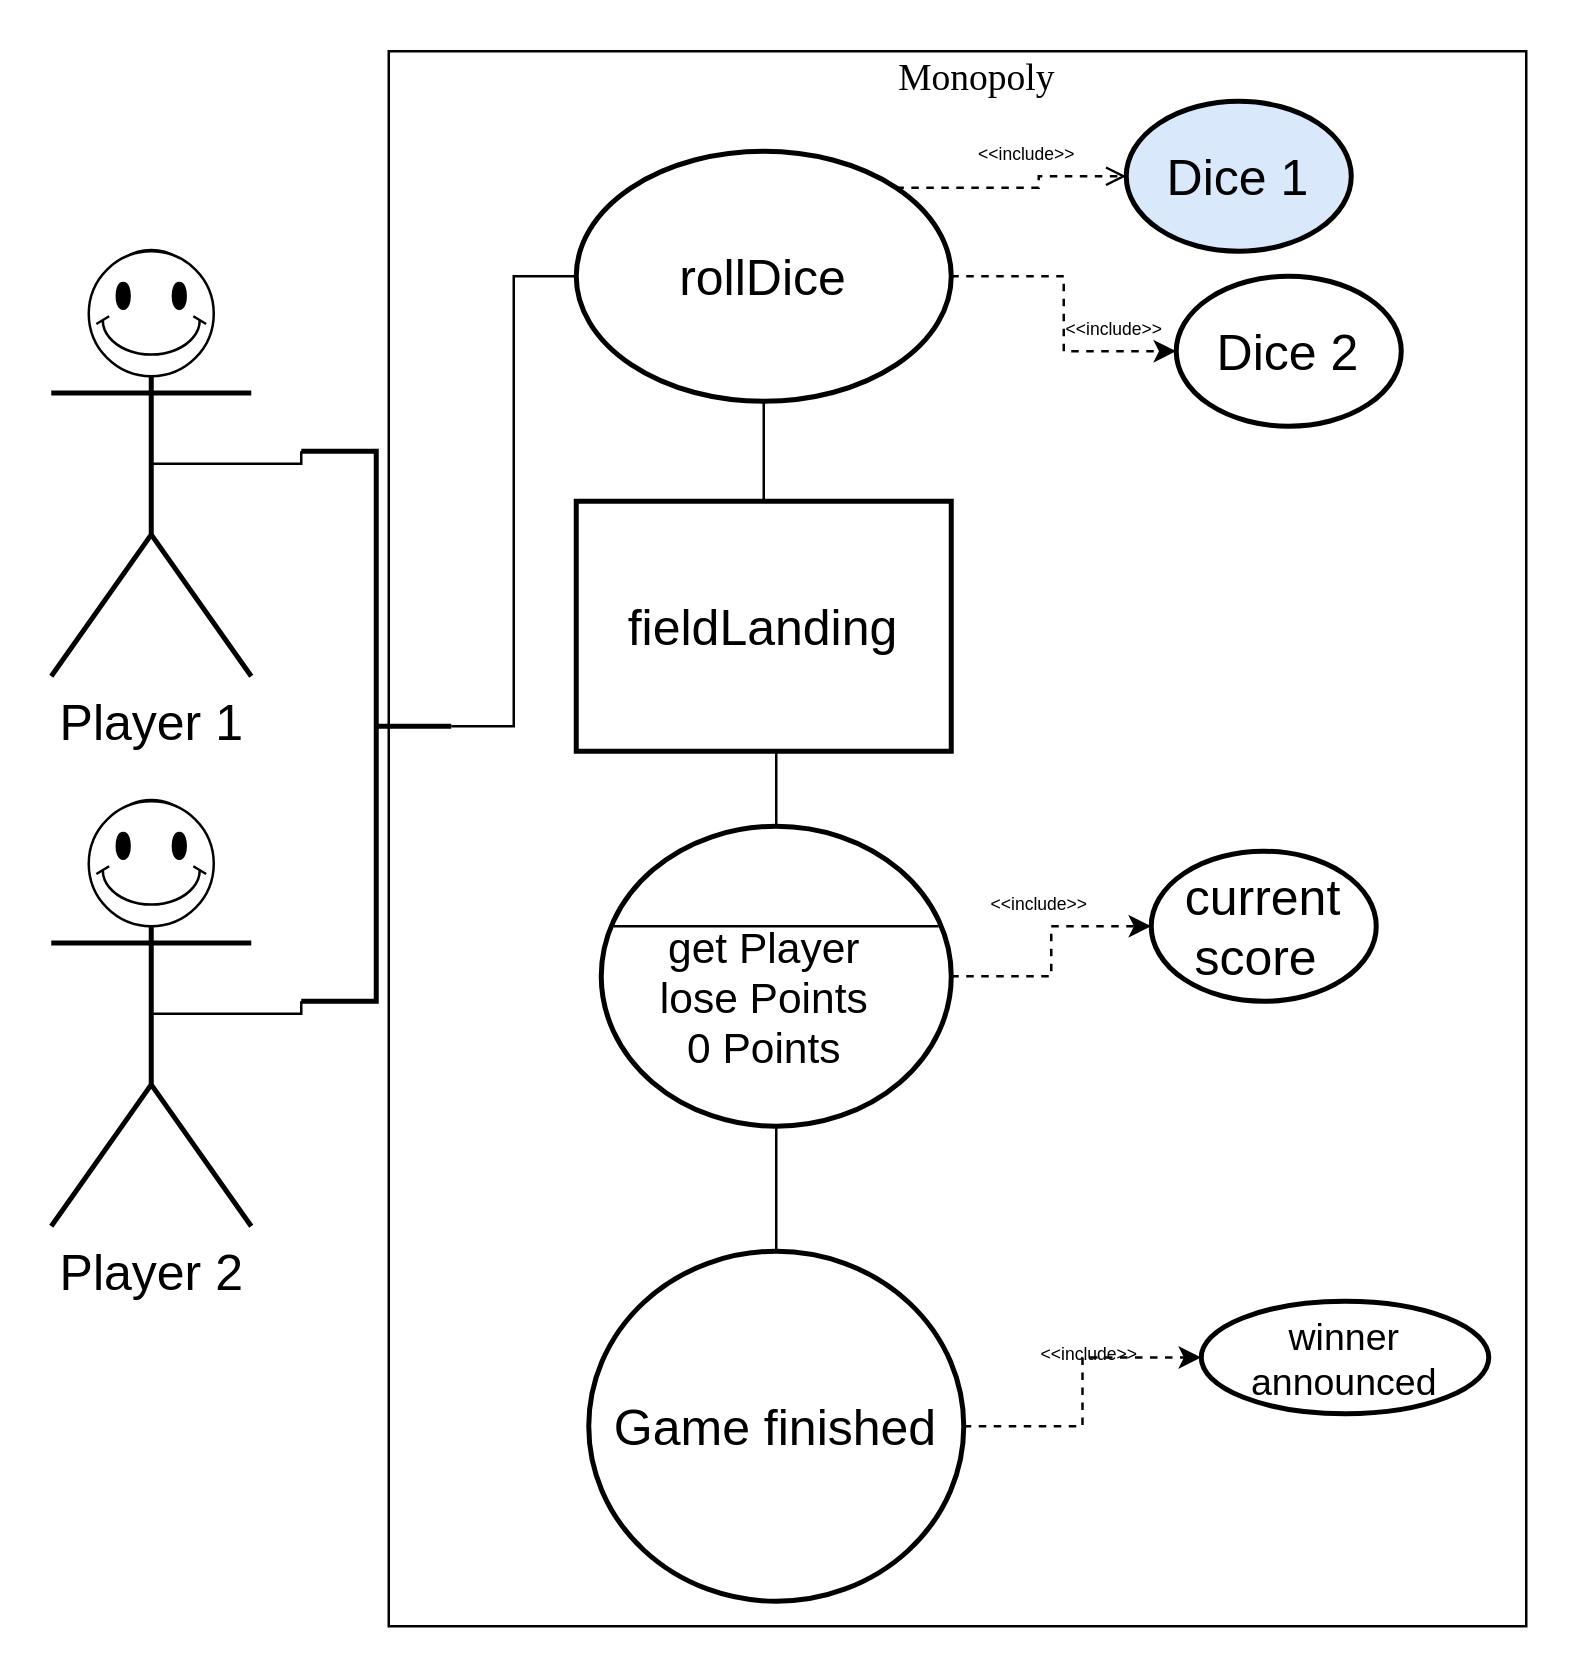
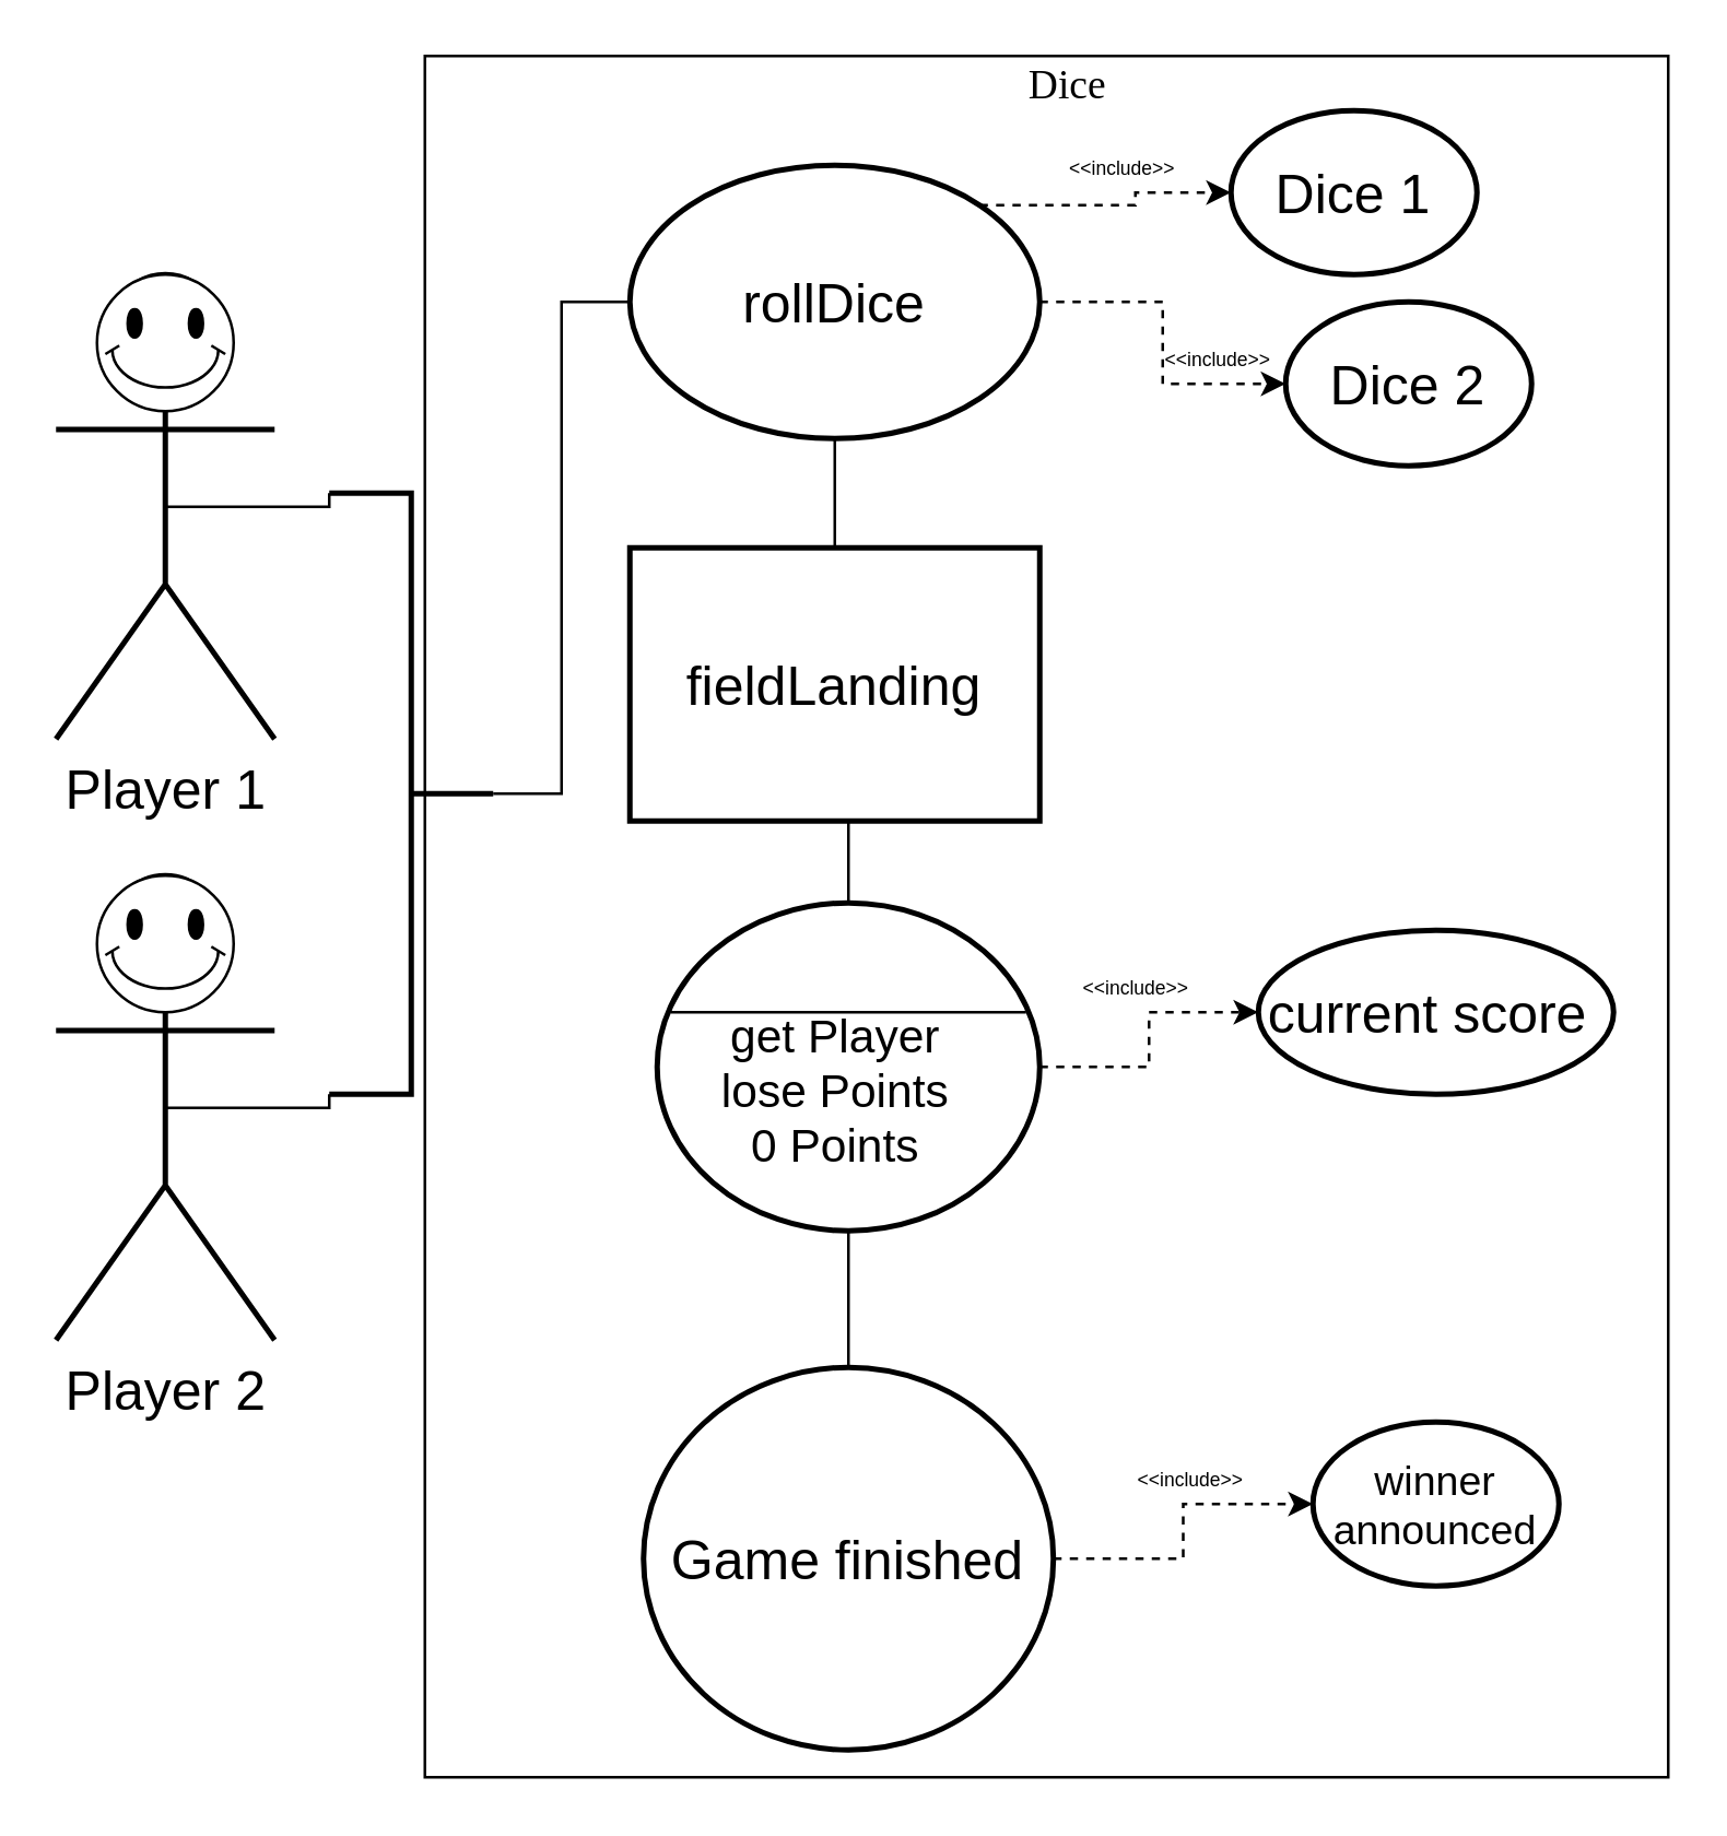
- <mxCell id="3" value="Monopoly" style="text;html=1;resizable=0;autosize=1;align=center;verticalAlign=middle;points=[];fillColor=none;strokeColor=none;rounded=0;strokeWidth=2;glass=0;fontFamily=Comic Sans MS;fontSize=15;" parent="1" vertex="1"><mxGeometry x="350" y="20" width="80" height="20" as="geometry" /></mxCell>
+ <mxCell id="3" value="Dice" style="text;html=1;resizable=0;autosize=1;align=center;verticalAlign=middle;points=[];fillColor=none;strokeColor=none;rounded=0;strokeWidth=2;glass=0;fontFamily=Comic Sans MS;fontSize=15;" parent="1" vertex="1"><mxGeometry x="350" y="20" width="80" height="20" as="geometry" /></mxCell>
- <mxCell id="8" style="edgeStyle=orthogonalEdgeStyle;rounded=0;orthogonalLoop=1;jettySize=auto;html=1;exitX=1;exitY=0;exitDx=0;exitDy=0;dashed=1;endArrow=open;" parent="1" source="11" target="12" edge="1"><mxGeometry relative="1" as="geometry" /></mxCell>
+ <mxCell id="8" style="edgeStyle=orthogonalEdgeStyle;rounded=0;orthogonalLoop=1;jettySize=auto;html=1;exitX=1;exitY=0;exitDx=0;exitDy=0;dashed=1;" parent="1" source="11" target="12" edge="1"><mxGeometry relative="1" as="geometry" /></mxCell>
- <mxCell id="12" value="&lt;span style=&quot;font-size: 20px&quot;&gt;Dice 1&lt;/span&gt;" style="ellipse;whiteSpace=wrap;html=1;rounded=0;glass=0;strokeWidth=2;fillColor=#dae8fc;" parent="1" vertex="1"><mxGeometry x="450" y="40" width="90" height="60" as="geometry" /></mxCell>
+ <mxCell id="12" value="&lt;span style=&quot;font-size: 20px&quot;&gt;Dice 1&lt;/span&gt;" style="ellipse;whiteSpace=wrap;html=1;rounded=0;glass=0;strokeWidth=2;" parent="1" vertex="1"><mxGeometry x="450" y="40" width="90" height="60" as="geometry" /></mxCell>
- <mxCell id="33" value="&lt;span style=&quot;font-size: 20px&quot;&gt;current score&amp;nbsp;&lt;/span&gt;" style="ellipse;whiteSpace=wrap;html=1;rounded=0;glass=0;strokeWidth=2;" parent="1" vertex="1"><mxGeometry x="460" y="340" width="90" height="60" as="geometry" /></mxCell>
+ <mxCell id="33" value="&lt;span style=&quot;font-size: 20px&quot;&gt;current score&amp;nbsp;&lt;/span&gt;" style="ellipse;whiteSpace=wrap;html=1;rounded=0;glass=0;strokeWidth=2;" parent="1" vertex="1"><mxGeometry x="460" y="340" width="130" height="60" as="geometry" /></mxCell>
- <mxCell id="31" value="&lt;font style=&quot;font-size: 15px&quot;&gt;winner announced&lt;/font&gt;" style="ellipse;whiteSpace=wrap;html=1;rounded=0;glass=0;strokeWidth=2;" parent="1" vertex="1"><mxGeometry x="480" y="520" width="115" height="45" as="geometry" /></mxCell>
+ <mxCell id="31" value="&lt;font style=&quot;font-size: 15px&quot;&gt;winner announced&lt;/font&gt;" style="ellipse;whiteSpace=wrap;html=1;rounded=0;glass=0;strokeWidth=2;" parent="1" vertex="1"><mxGeometry x="480" y="520" width="90" height="60" as="geometry" /></mxCell>
